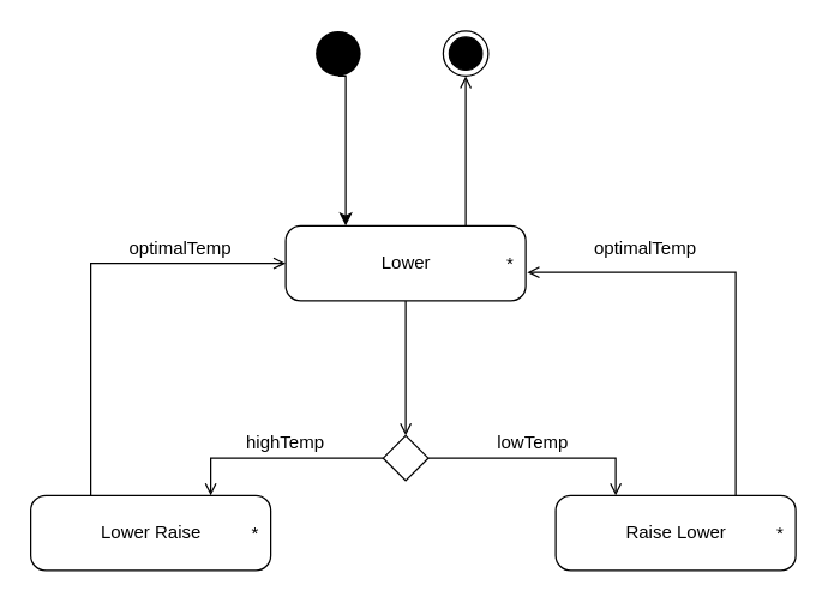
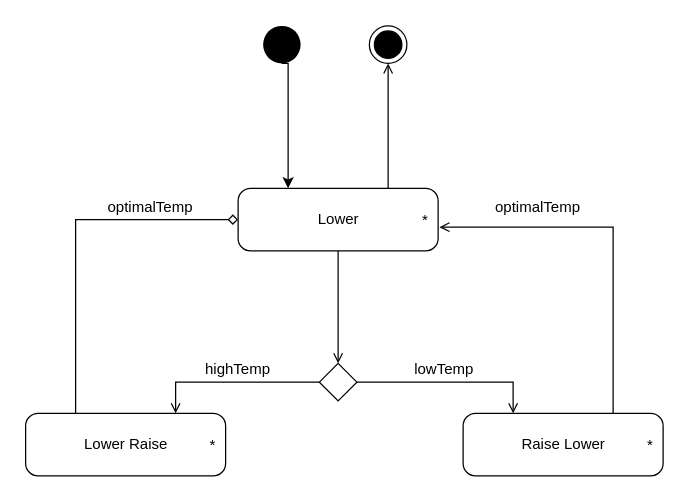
- <mxCell id="12" style="edgeStyle=orthogonalEdgeStyle;rounded=0;orthogonalLoop=1;jettySize=auto;html=1;exitX=0.25;exitY=0;exitDx=0;exitDy=0;entryX=0;entryY=0.5;entryDx=0;entryDy=0;endArrow=open;endFill=0;" edge="1" parent="1" source="13" target="7"><mxGeometry relative="1" as="geometry" /></mxCell>
+ <mxCell id="12" style="edgeStyle=orthogonalEdgeStyle;rounded=0;orthogonalLoop=1;jettySize=auto;html=1;exitX=0.25;exitY=0;exitDx=0;exitDy=0;entryX=0;entryY=0.5;entryDx=0;entryDy=0;endArrow=diamond;endFill=0;" edge="1" parent="1" source="13" target="7"><mxGeometry relative="1" as="geometry" /></mxCell>
